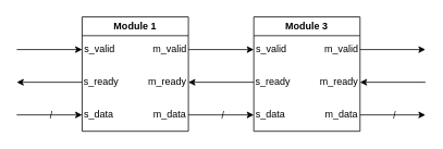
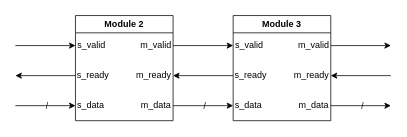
- <mxCell id="3" value="&lt;div&gt;Module 1&lt;/div&gt;" style="swimlane;whiteSpace=wrap;html=1;" vertex="1" parent="2"><mxGeometry x="80" width="130" height="140" as="geometry" /></mxCell>
+ <mxCell id="3" value="&lt;div&gt;Module 2&lt;/div&gt;" style="swimlane;whiteSpace=wrap;html=1;" vertex="1" parent="2"><mxGeometry x="80" width="130" height="140" as="geometry" /></mxCell>
